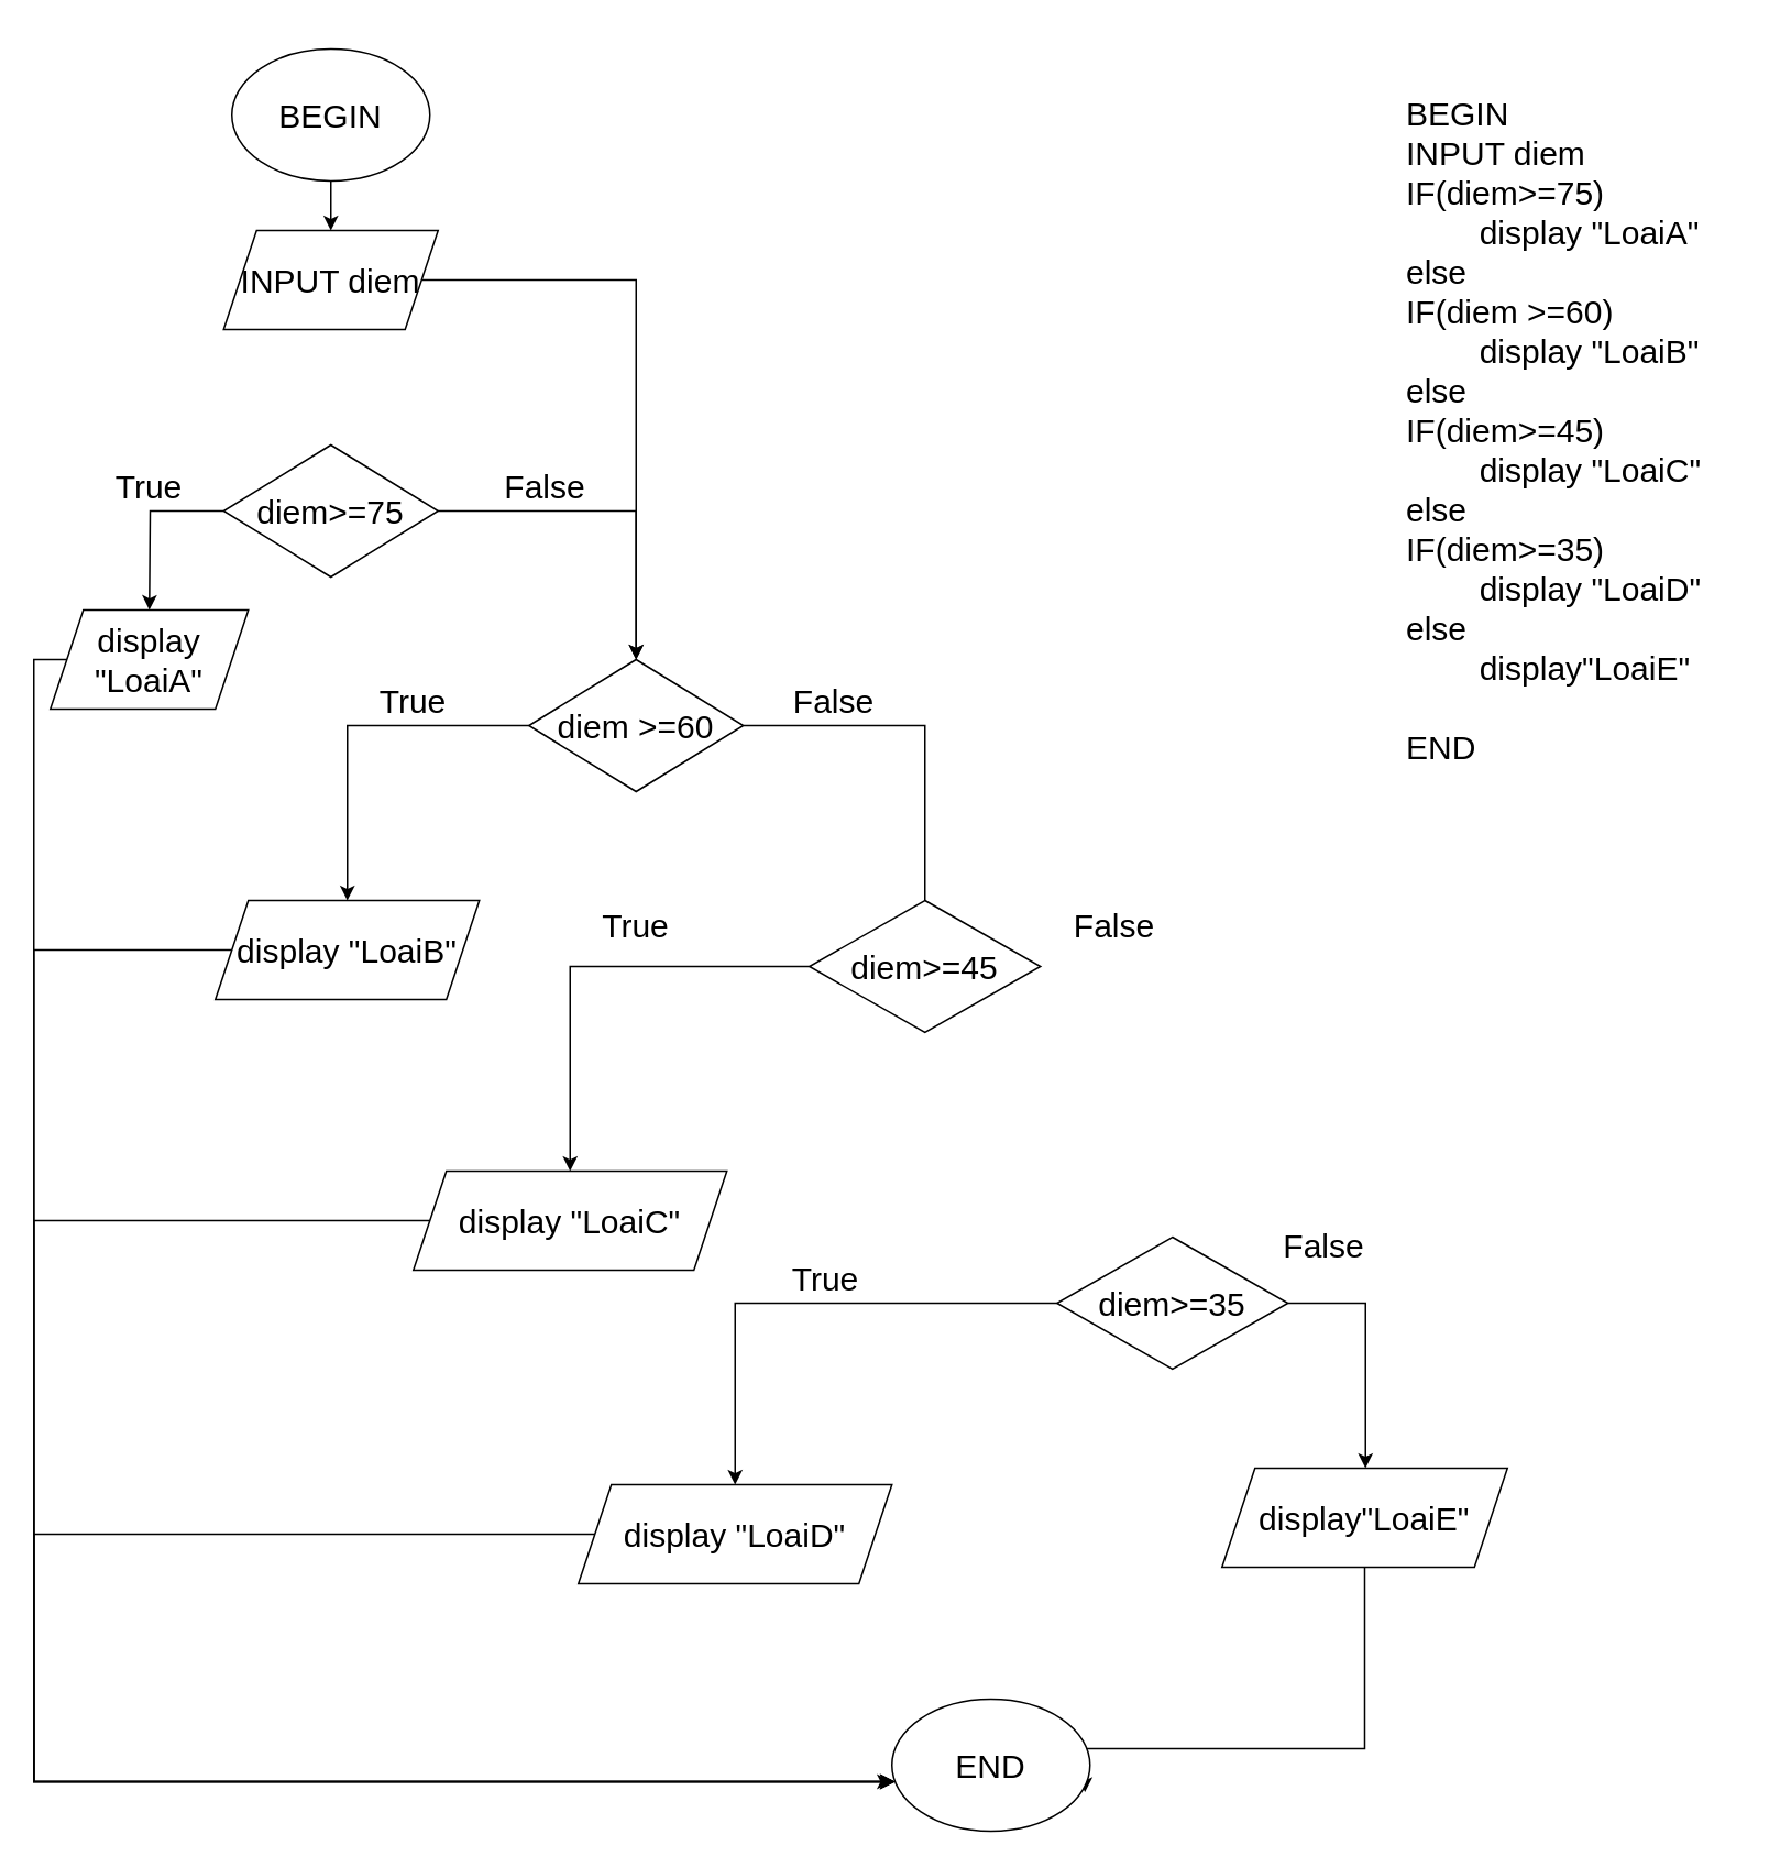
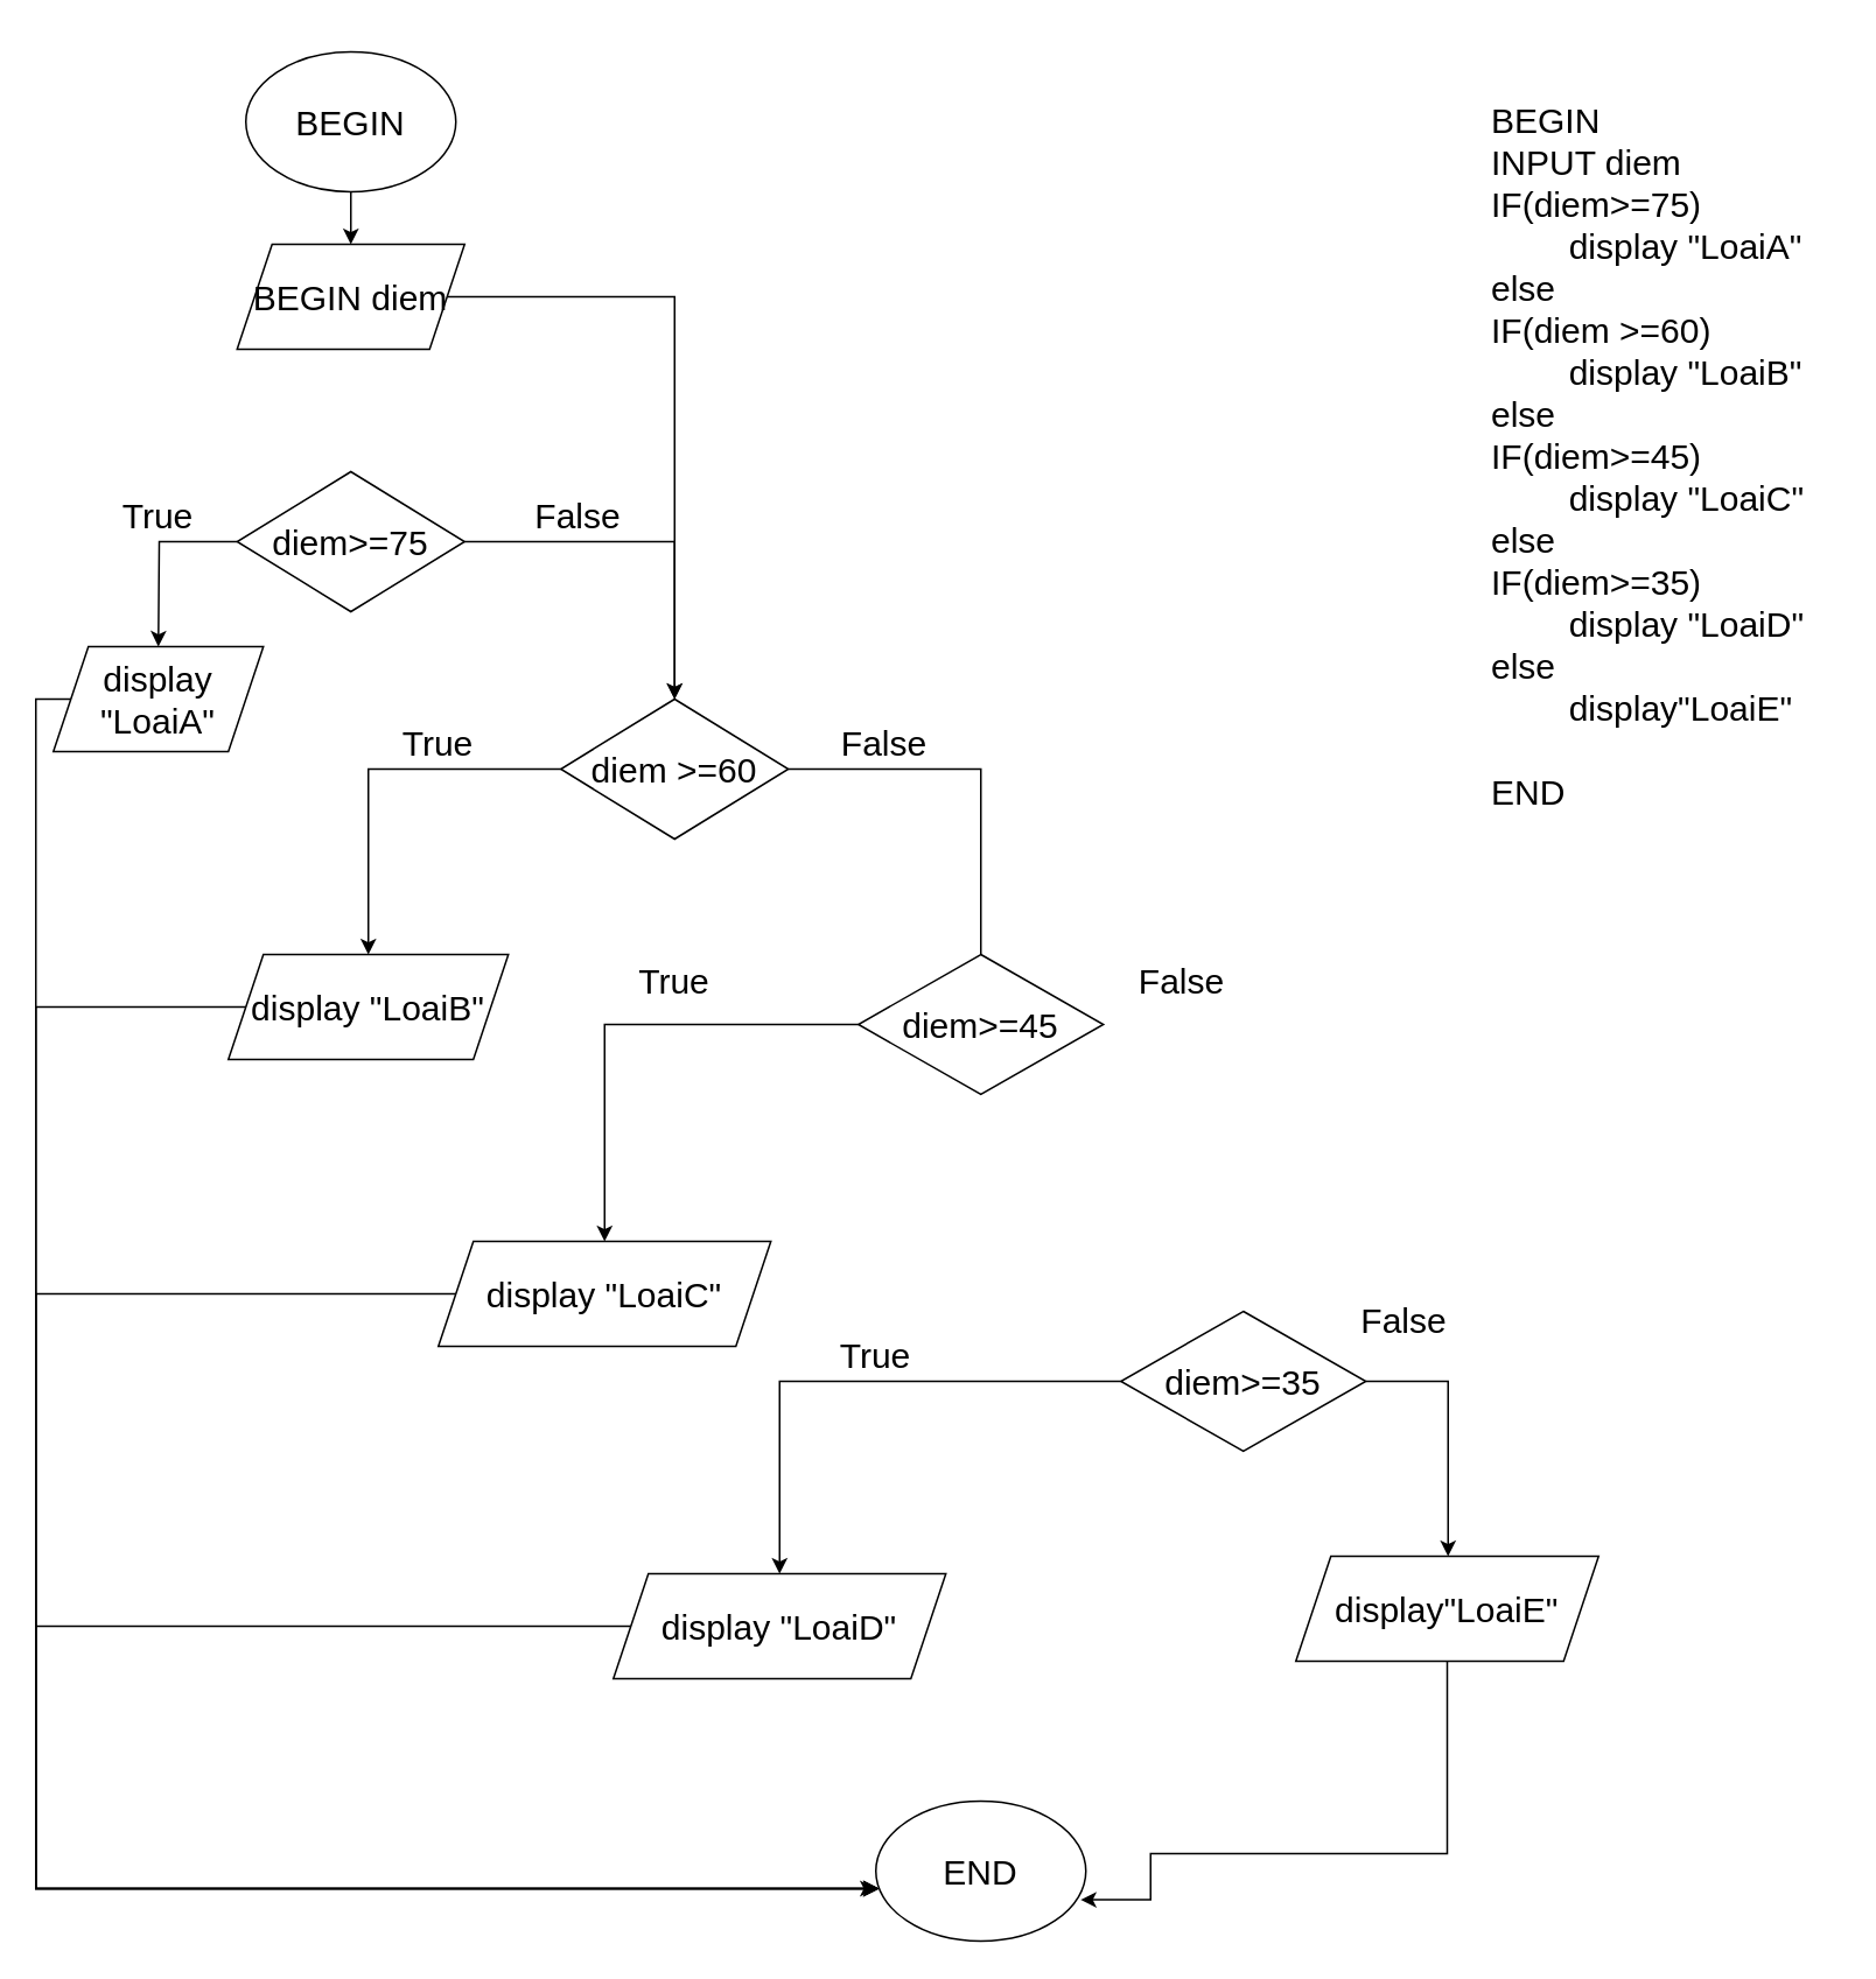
- <mxCell id="9" value="INPUT diem" style="shape=parallelogram;perimeter=parallelogramPerimeter;whiteSpace=wrap;html=1;fixedSize=1;fontSize=20;" vertex="1" parent="1"><mxGeometry x="135" y="139" width="130" height="60" as="geometry" /></mxCell>
+ <mxCell id="9" value="BEGIN diem" style="shape=parallelogram;perimeter=parallelogramPerimeter;whiteSpace=wrap;html=1;fixedSize=1;fontSize=20;" vertex="1" parent="1"><mxGeometry x="135" y="139" width="130" height="60" as="geometry" /></mxCell>
- <mxCell id="28" value="END" style="ellipse;whiteSpace=wrap;html=1;fontSize=20;" vertex="1" parent="1"><mxGeometry x="540" y="1029" width="120" height="80" as="geometry" /></mxCell>
+ <mxCell id="28" value="END" style="ellipse;whiteSpace=wrap;html=1;fontSize=20;" vertex="1" parent="1"><mxGeometry x="500" y="1029" width="120" height="80" as="geometry" /></mxCell>
